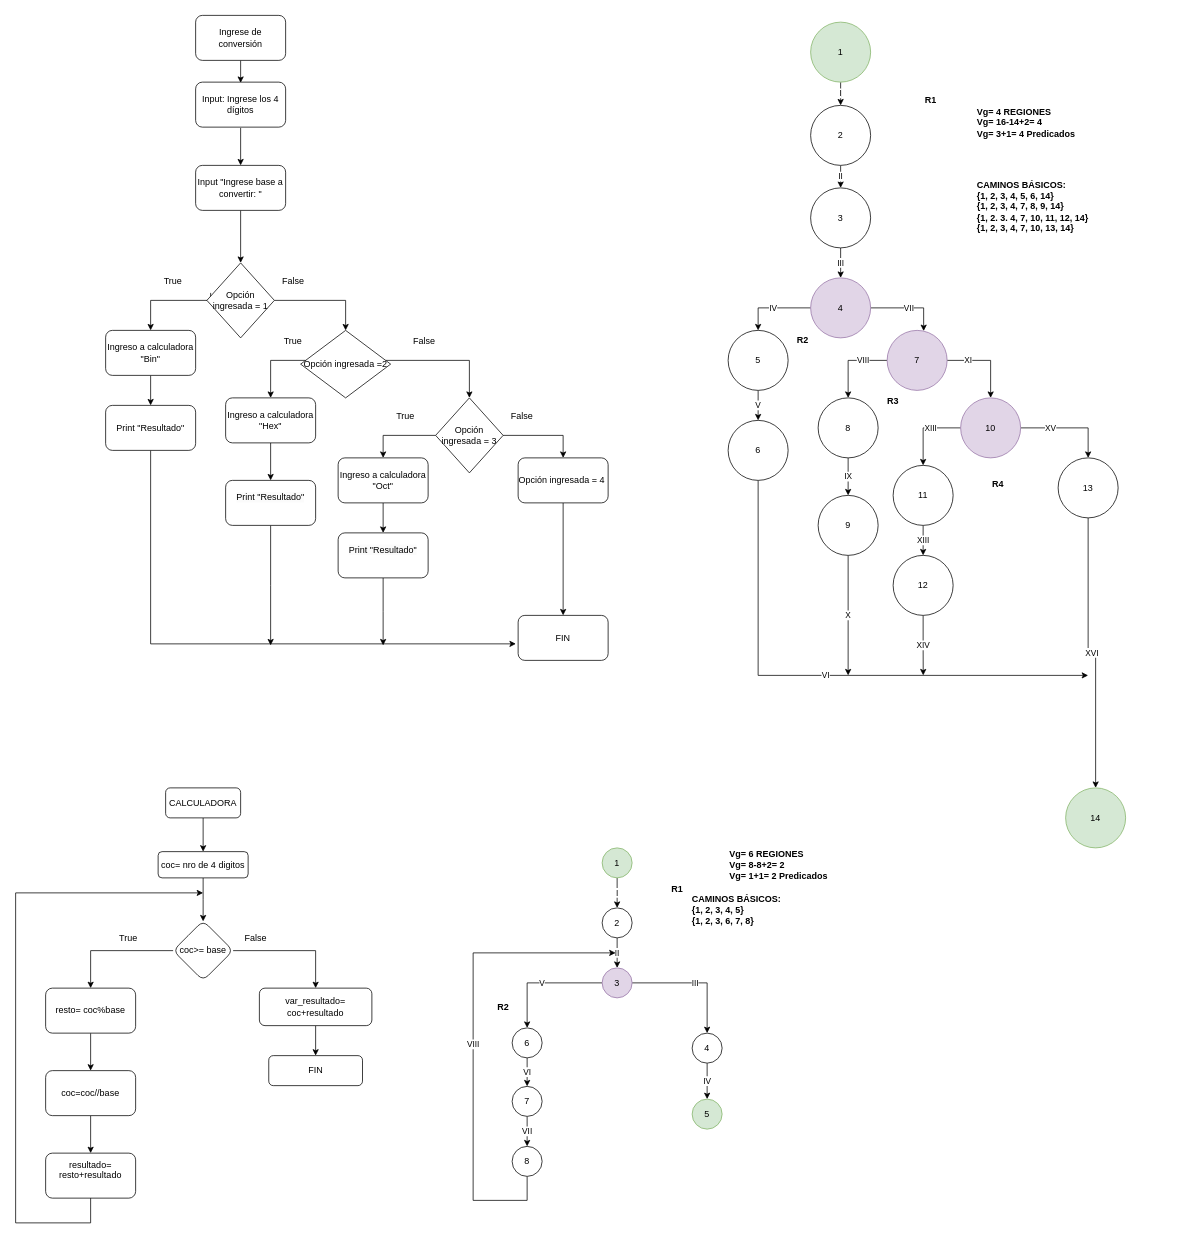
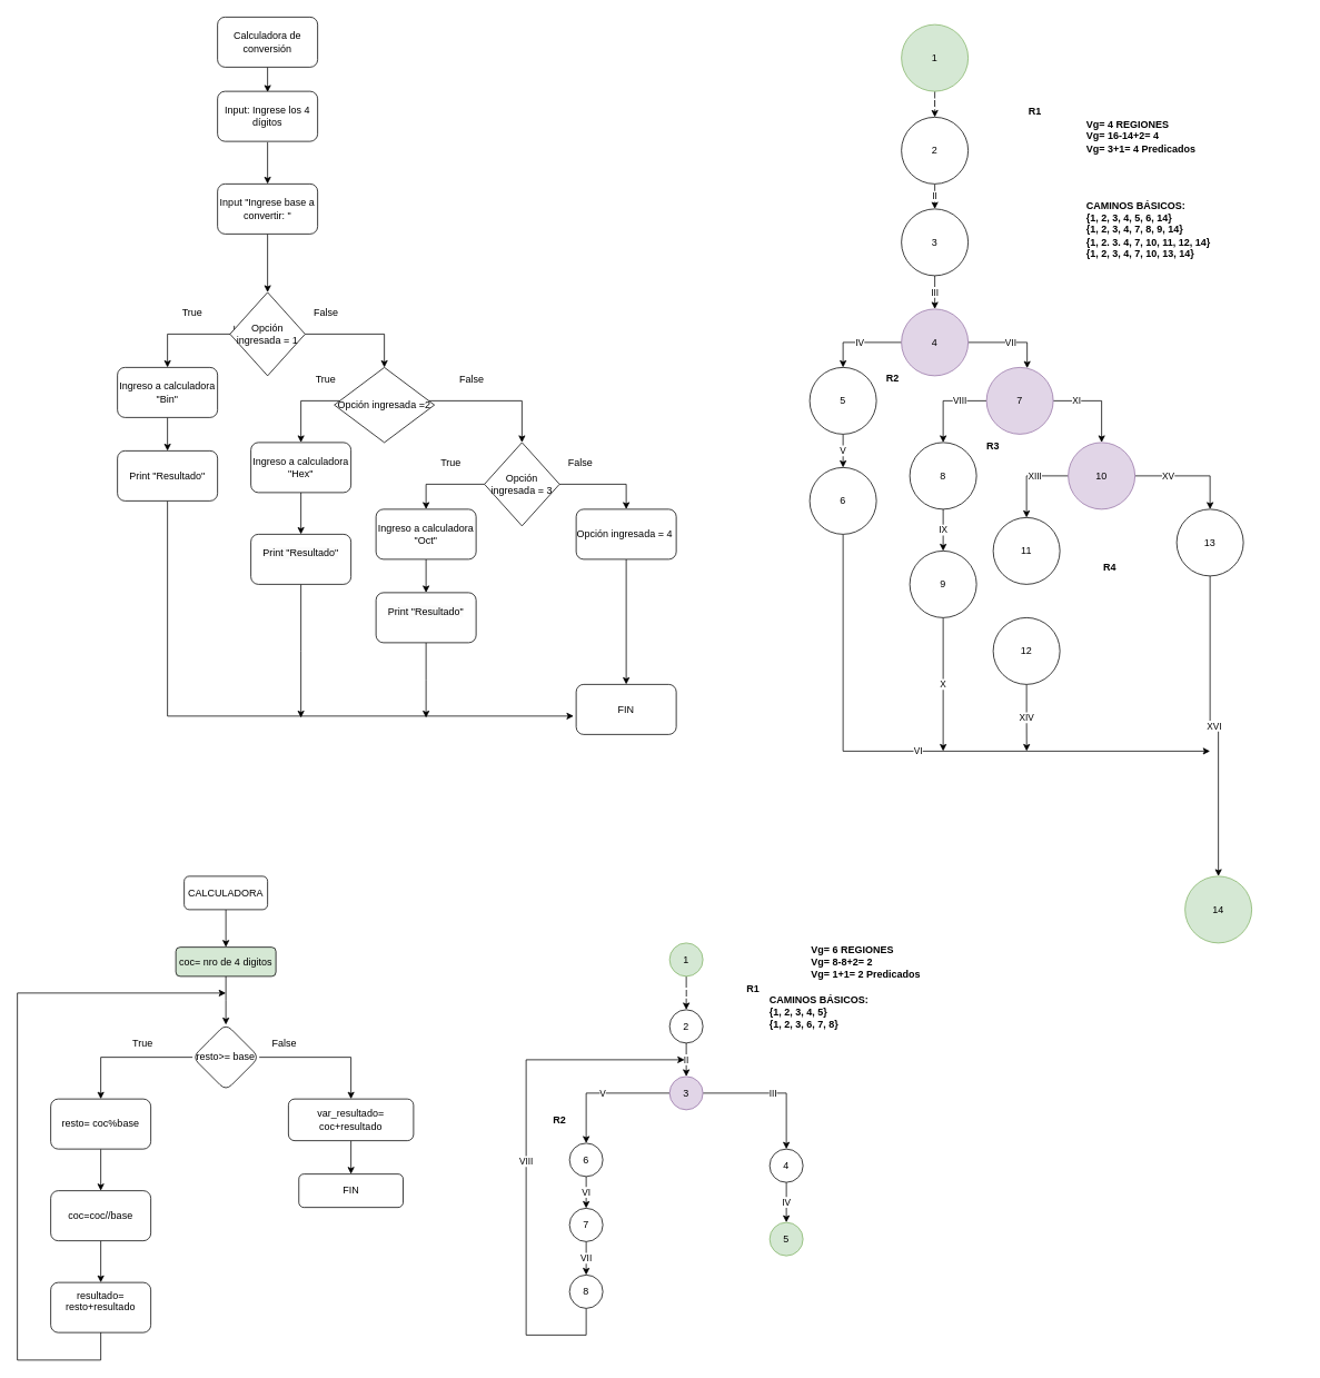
- <mxCell id="3" value="Ingrese de conversión" style="rounded=1;whiteSpace=wrap;html=1;" vertex="1" parent="1"><mxGeometry x="260" y="20" width="120" height="60" as="geometry" /></mxCell>
+ <mxCell id="3" value="Calculadora de conversión" style="rounded=1;whiteSpace=wrap;html=1;" vertex="1" parent="1"><mxGeometry x="260" y="20" width="120" height="60" as="geometry" /></mxCell>
- <mxCell id="66" value="&lt;b&gt;R4&lt;/b&gt;" style="text;html=1;strokeColor=none;fillColor=none;align=center;verticalAlign=middle;whiteSpace=wrap;rounded=0;" vertex="1" parent="1"><mxGeometry x="1300" y="630" width="60" height="30" as="geometry" /></mxCell>
+ <mxCell id="66" value="&lt;b&gt;R4&lt;/b&gt;" style="text;html=1;strokeColor=none;fillColor=none;align=center;verticalAlign=middle;whiteSpace=wrap;rounded=0;" vertex="1" parent="1"><mxGeometry x="1300" y="665" width="60" height="30" as="geometry" /></mxCell>
- <mxCell id="58" value="XIII" style="edgeStyle=orthogonalEdgeStyle;rounded=0;orthogonalLoop=1;jettySize=auto;html=1;entryX=0.5;entryY=0;entryDx=0;entryDy=0;" edge="1" parent="1" source="59" target="61"><mxGeometry relative="1" as="geometry"><Array as="points"><mxPoint x="1230" y="720" /><mxPoint x="1230" y="720" /></Array></mxGeometry></mxCell>
- <mxCell id="85" value="coc= nro de 4 digitos" style="rounded=1;whiteSpace=wrap;html=1;" vertex="1" parent="1"><mxGeometry x="210" y="1135" width="120" height="35" as="geometry" /></mxCell>
+ <mxCell id="85" value="coc= nro de 4 digitos" style="rounded=1;whiteSpace=wrap;html=1;fillColor=#d5e8d4;" vertex="1" parent="1"><mxGeometry x="210" y="1135" width="120" height="35" as="geometry" /></mxCell>
- <mxCell id="74" value="coc&amp;gt;= base" style="rhombus;whiteSpace=wrap;html=1;rounded=1;" vertex="1" parent="1"><mxGeometry x="230" y="1227" width="80" height="80" as="geometry" /></mxCell>
+ <mxCell id="74" value="resto&amp;gt;= base" style="rhombus;whiteSpace=wrap;html=1;rounded=1;" vertex="1" parent="1"><mxGeometry x="230" y="1227" width="80" height="80" as="geometry" /></mxCell>
